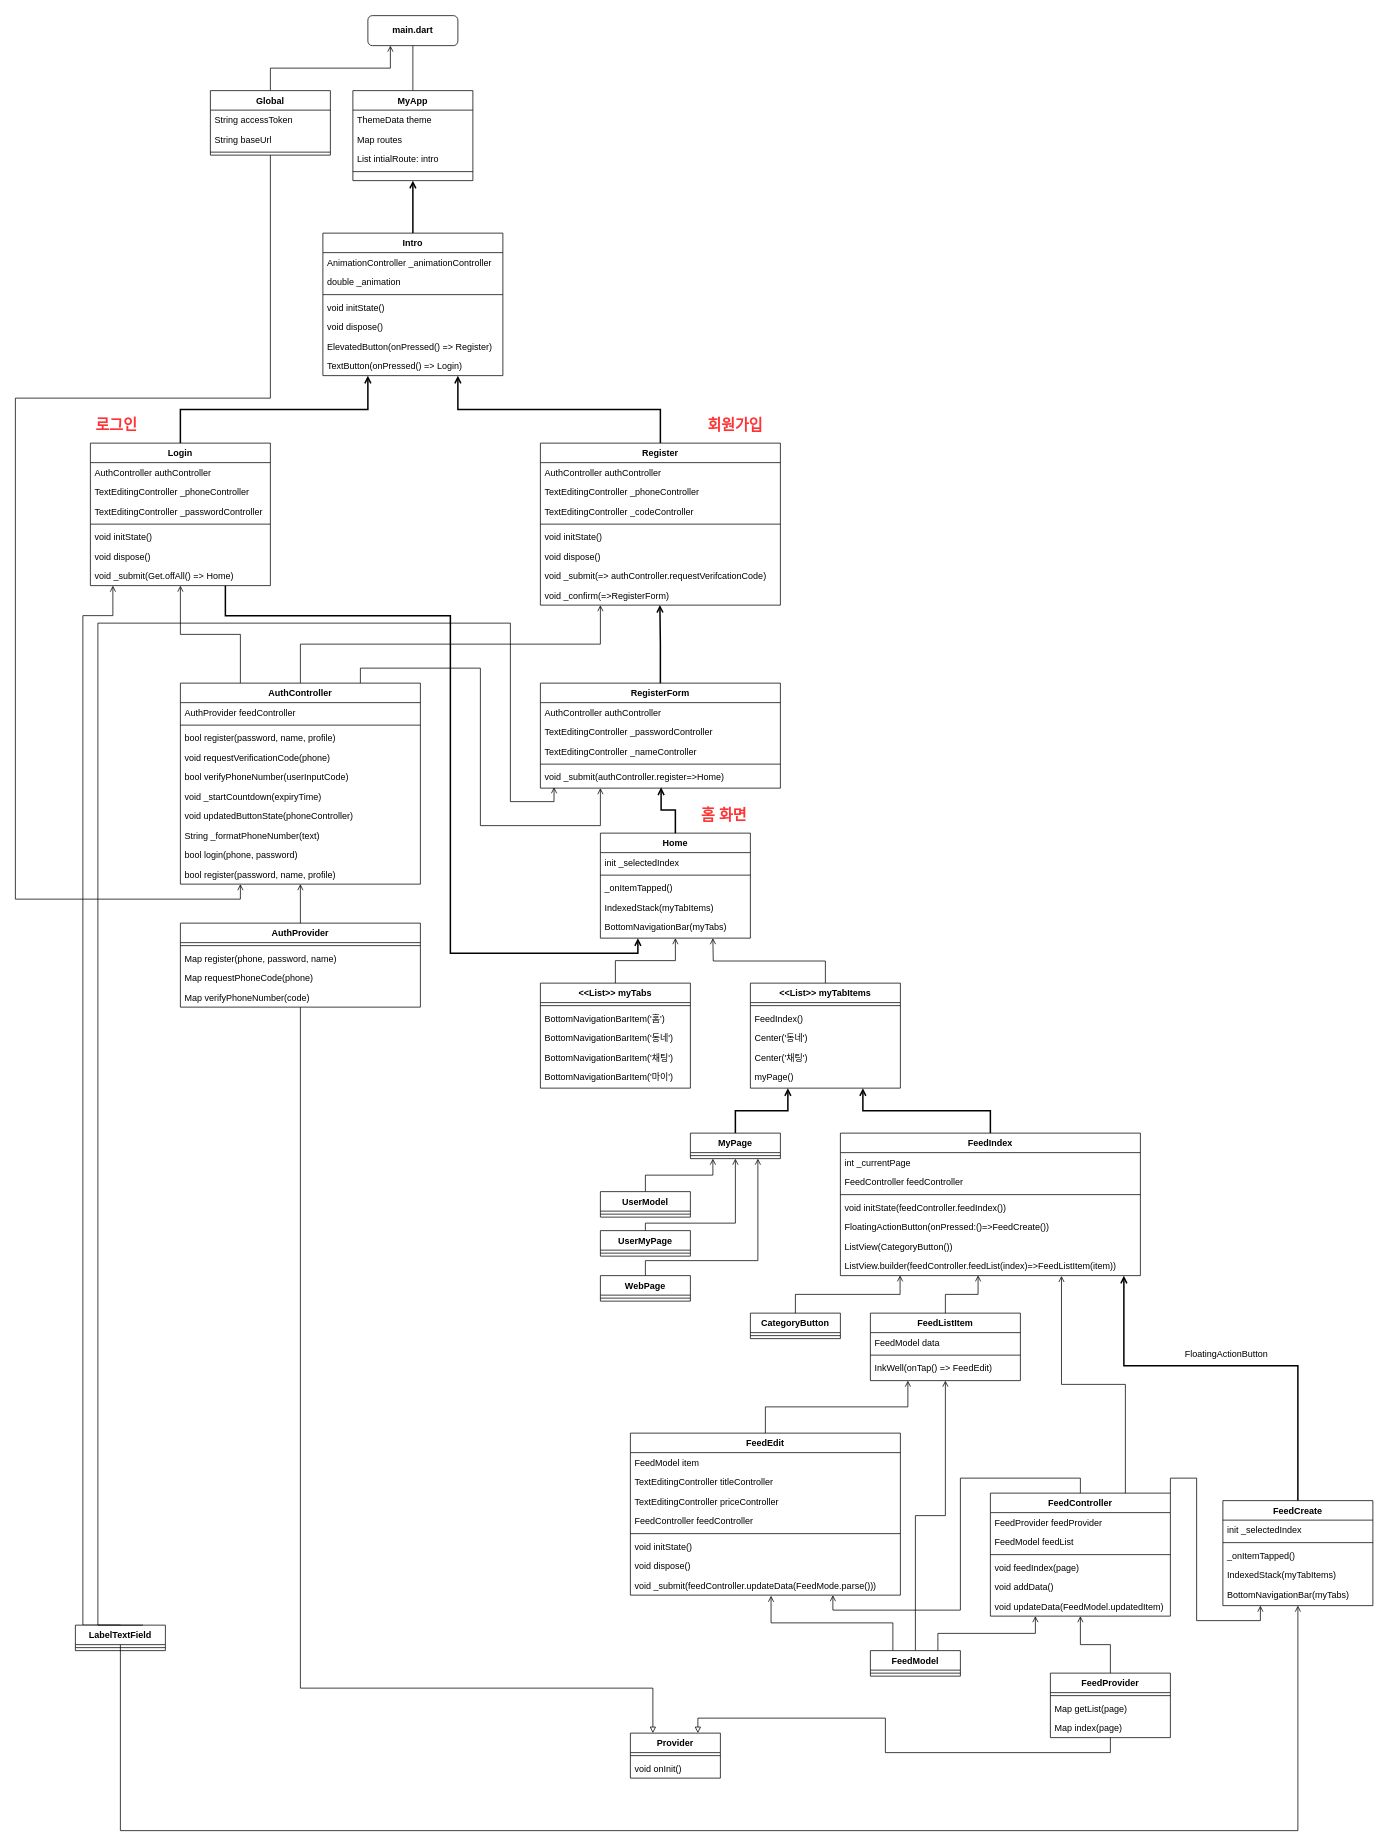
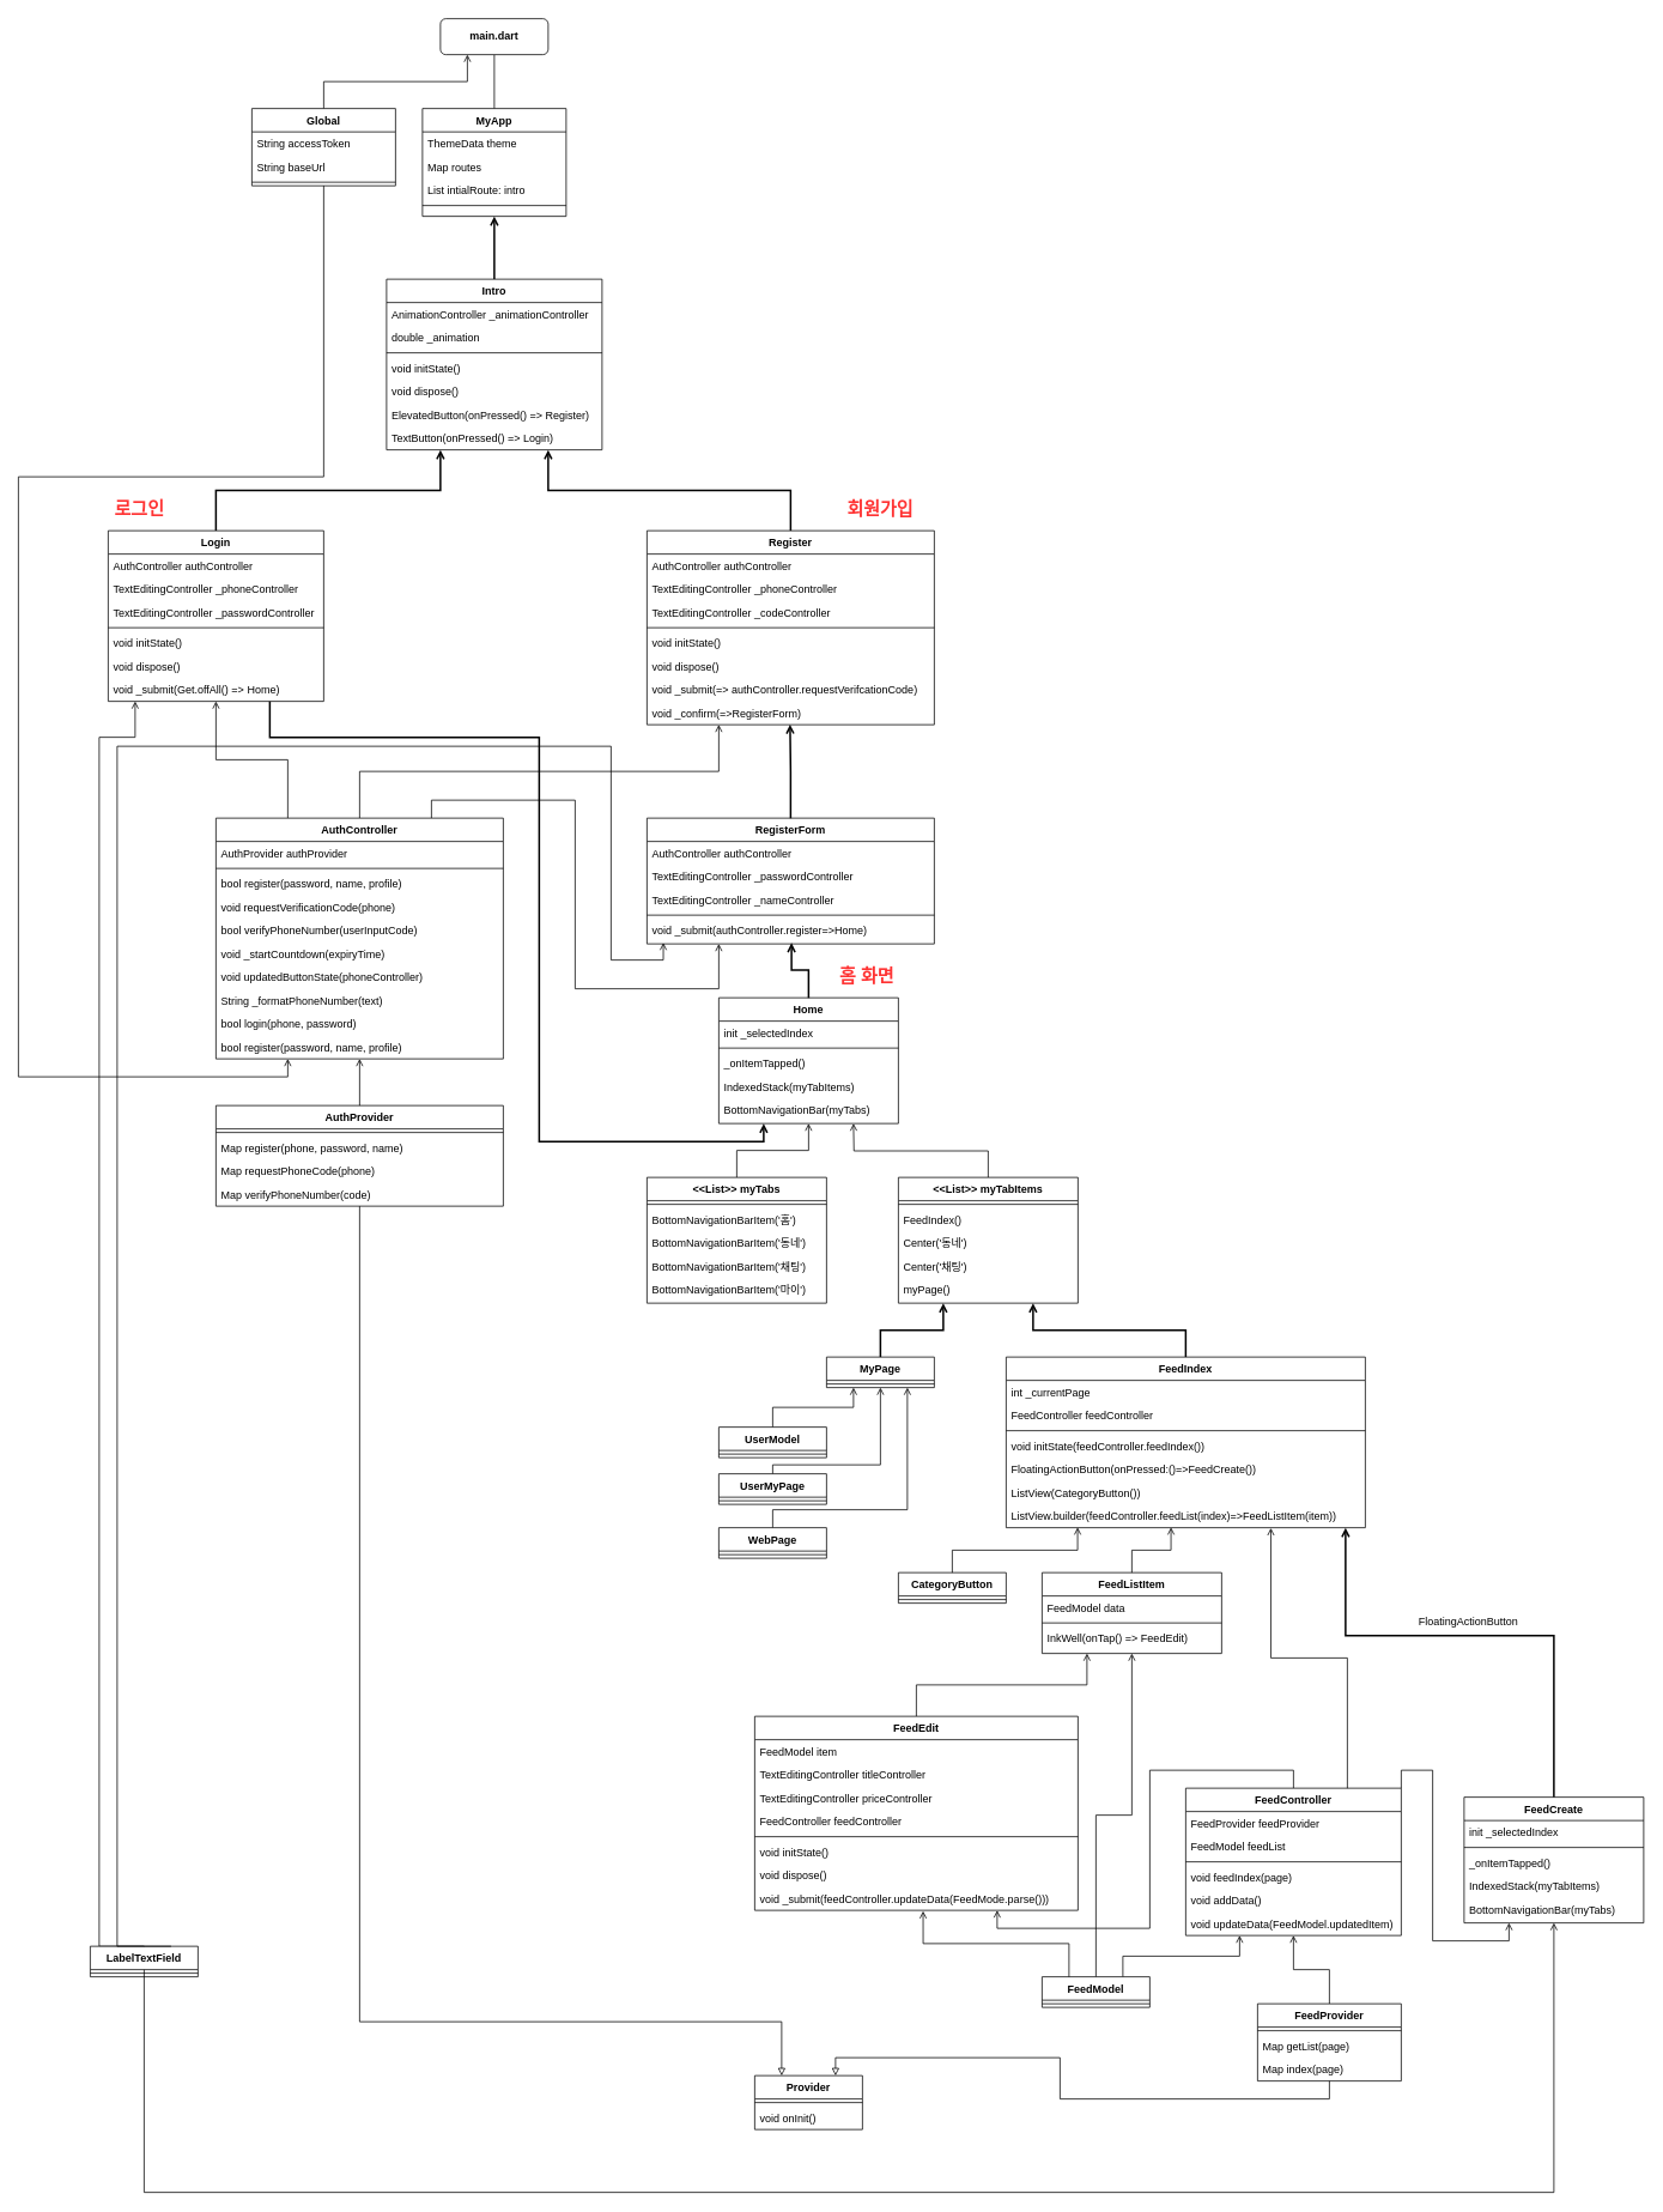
- <mxCell id="58" value="AuthProvider feedController" style="text;align=left;verticalAlign=top;spacingLeft=4;spacingRight=4;overflow=hidden;rotatable=0;points=[[0,0.5],[1,0.5]];portConstraint=eastwest;" parent="57" vertex="1"><mxGeometry y="26" width="320" height="26" as="geometry" /></mxCell>
+ <mxCell id="58" value="AuthProvider authProvider" style="text;align=left;verticalAlign=top;spacingLeft=4;spacingRight=4;overflow=hidden;rotatable=0;points=[[0,0.5],[1,0.5]];portConstraint=eastwest;" parent="57" vertex="1"><mxGeometry y="26" width="320" height="26" as="geometry" /></mxCell>
